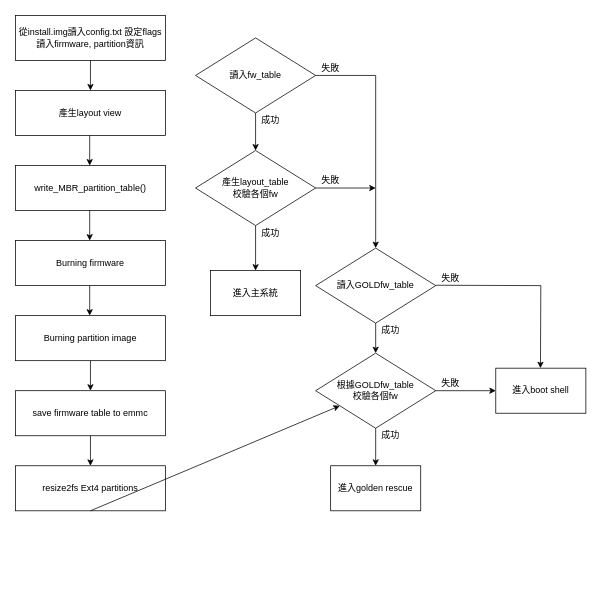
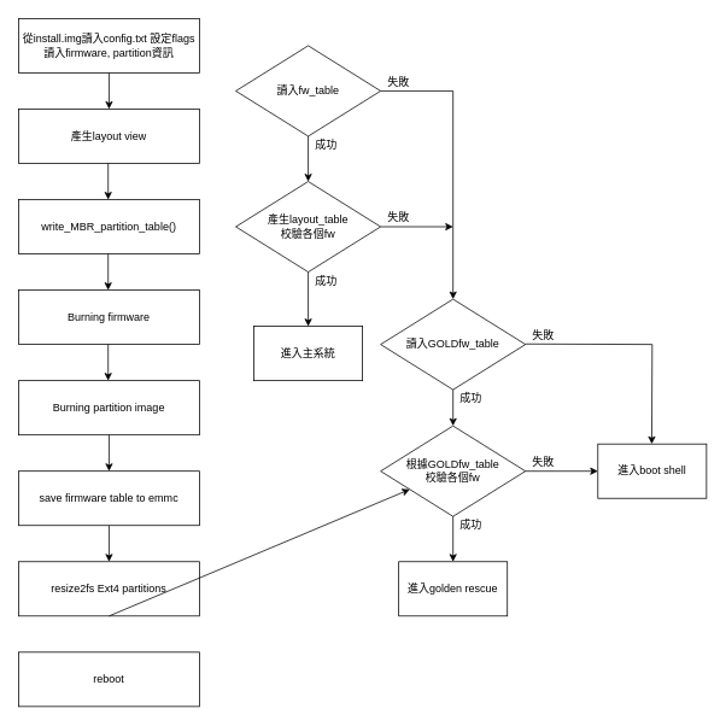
+ <mxCell id="9" value="reboot" style="rounded=0;whiteSpace=wrap;html=1;align=center;" vertex="1" parent="1"><mxGeometry x="20" y="720" width="200" height="60" as="geometry" /></mxCell>
